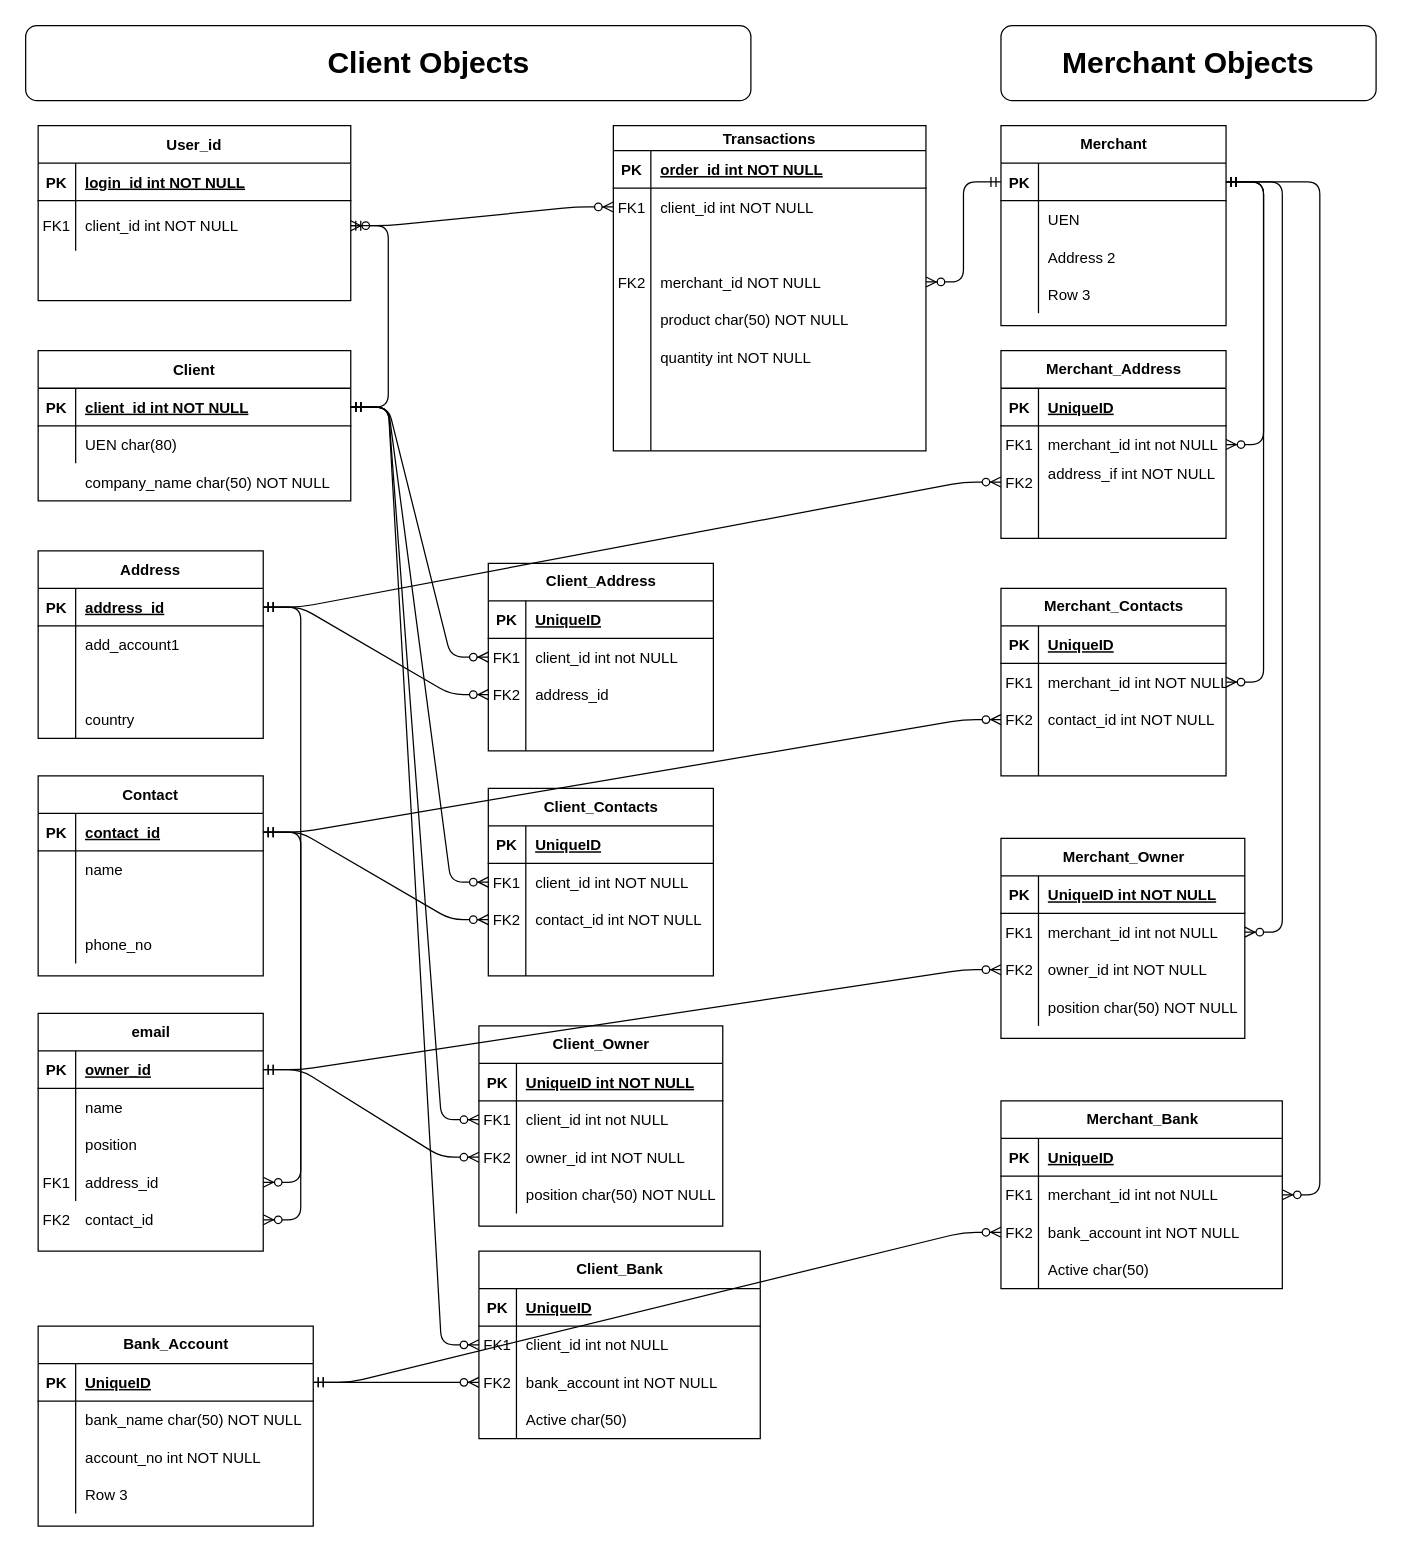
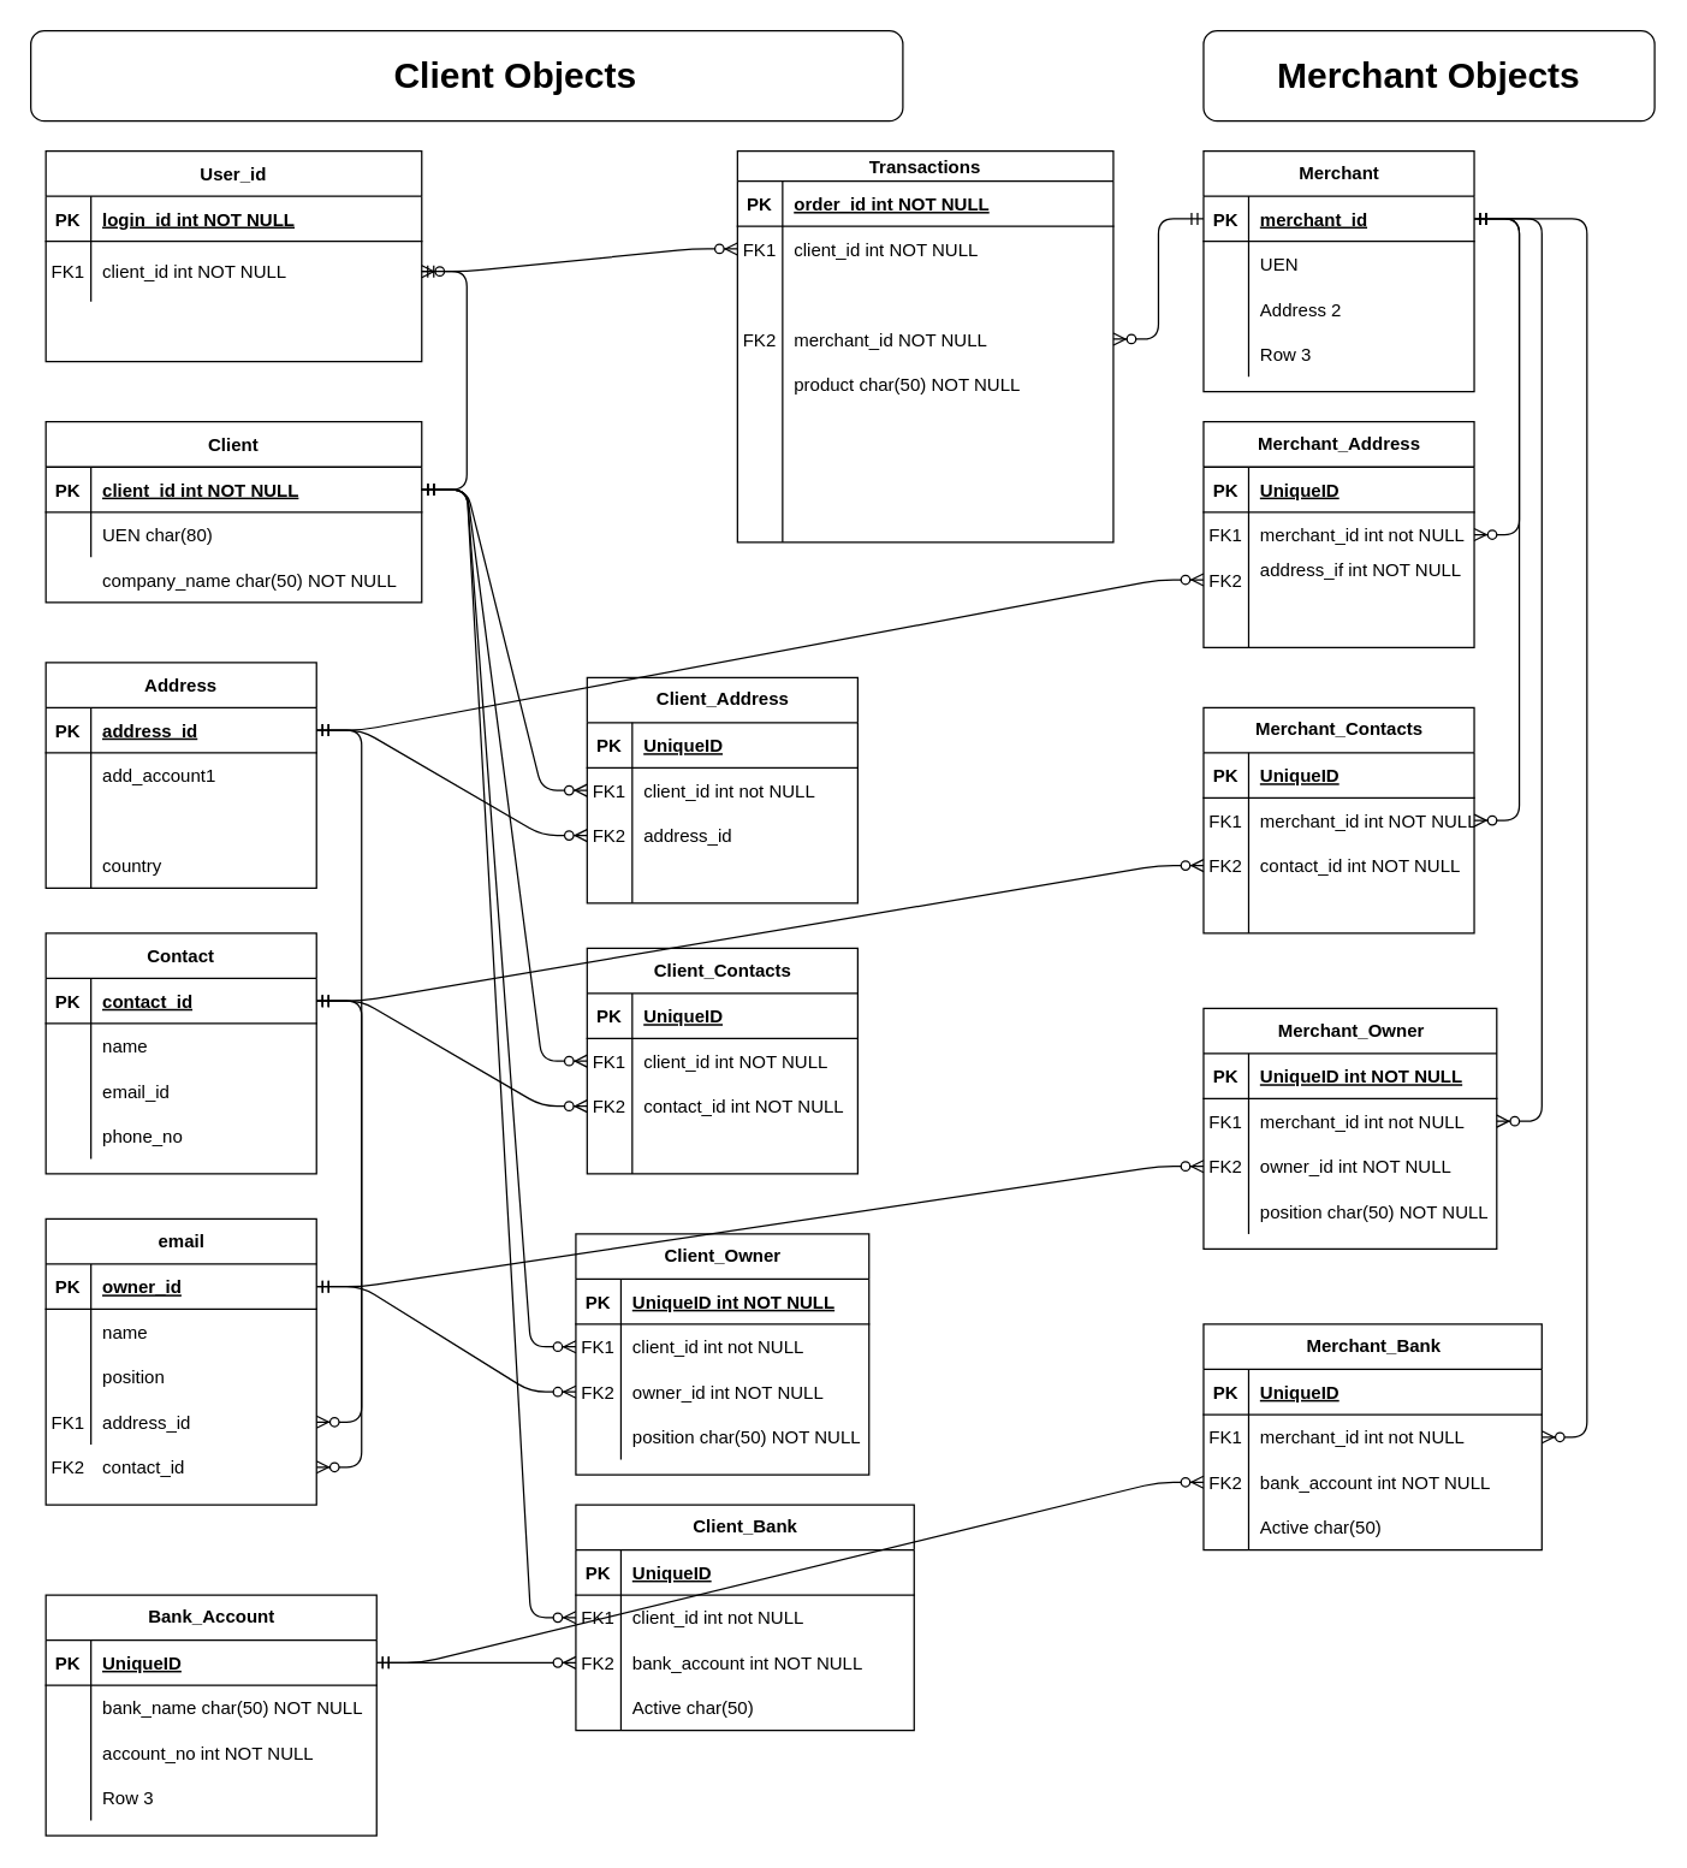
+ <mxCell id="125" value="merchant_id" style="shape=partialRectangle;connectable=0;fillColor=none;top=0;left=0;bottom=0;right=0;align=left;spacingLeft=6;fontStyle=5;overflow=hidden;" parent="123" vertex="1"><mxGeometry x="30" width="150" height="30" as="geometry" /></mxCell>
- <mxCell id="21" value="quantity int NOT NULL" style="shape=partialRectangle;overflow=hidden;connectable=0;fillColor=none;top=0;left=0;bottom=0;right=0;align=left;spacingLeft=6;" vertex="1" parent="19"><mxGeometry x="30" width="220" height="30" as="geometry" /></mxCell>
+ <mxCell id="54" value="email_id" style="shape=partialRectangle;connectable=0;fillColor=none;top=0;left=0;bottom=0;right=0;align=left;spacingLeft=6;overflow=hidden;" parent="52" vertex="1"><mxGeometry x="30" width="150" height="30" as="geometry" /></mxCell>
